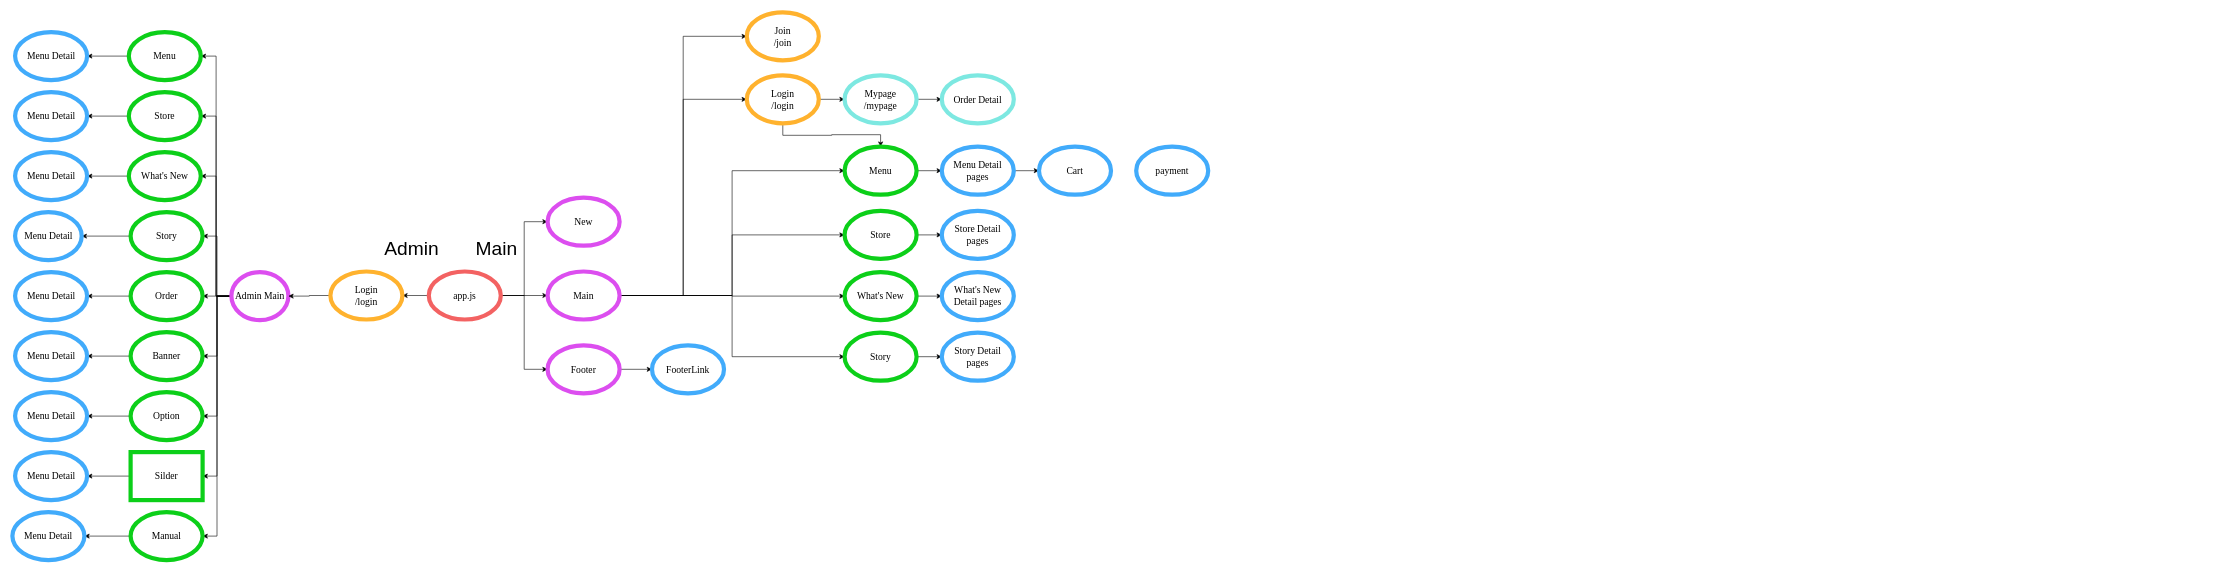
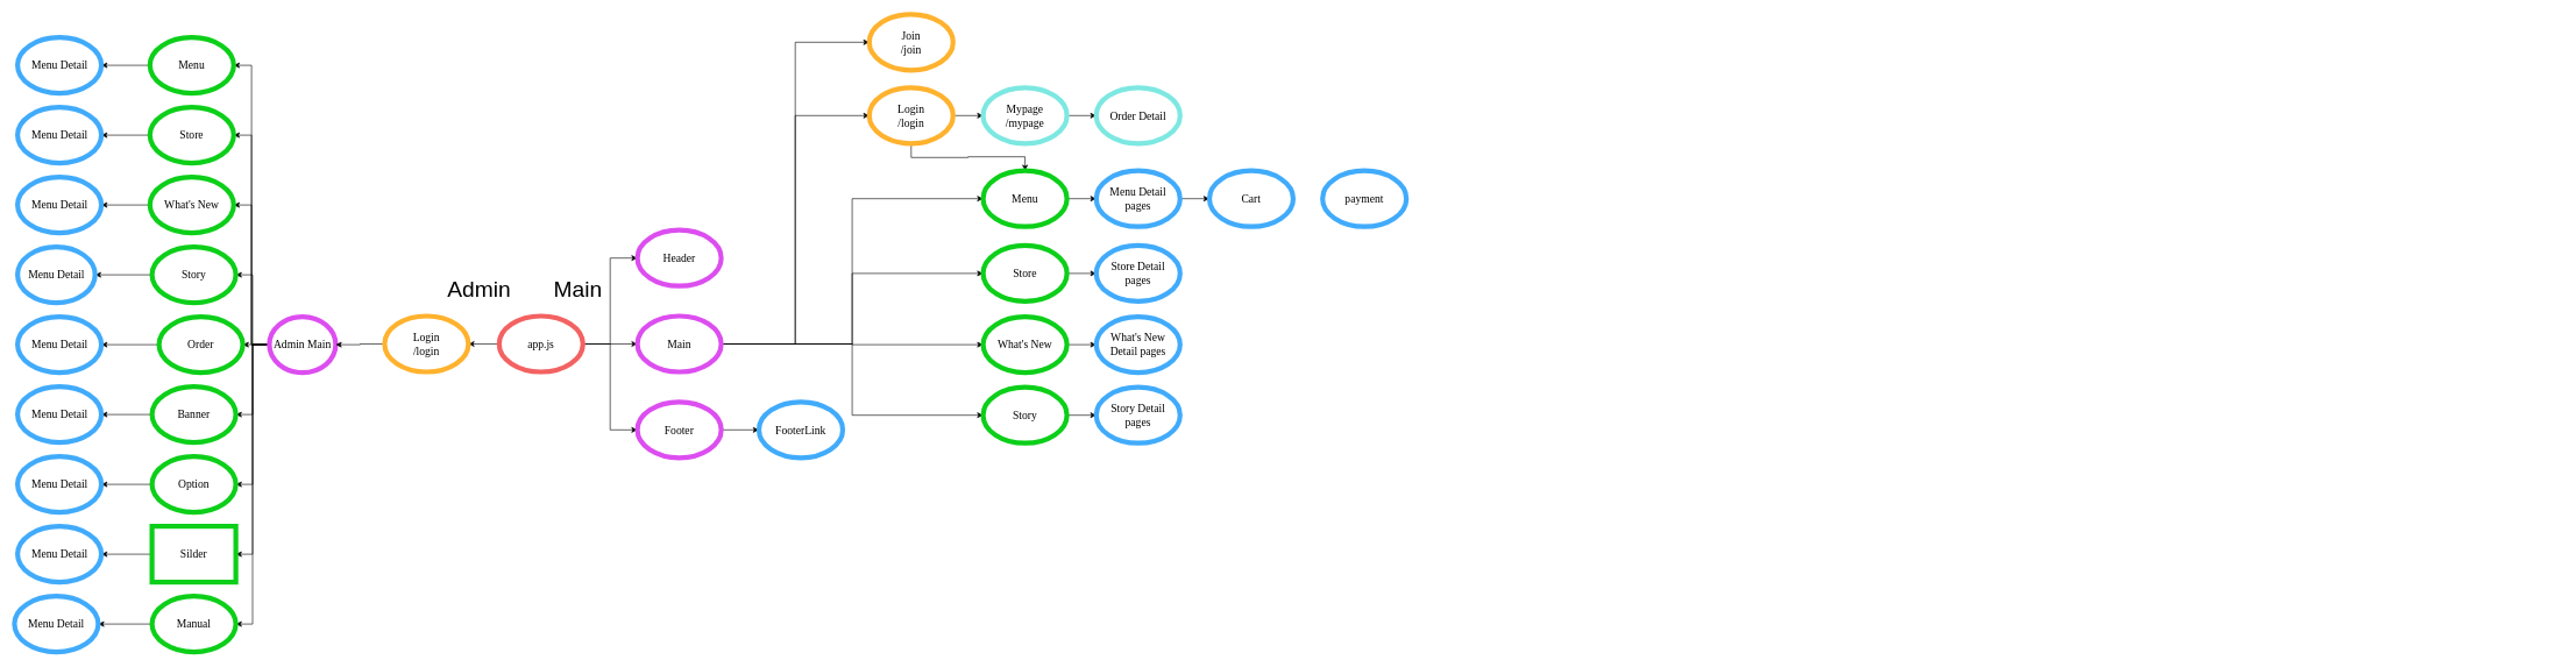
- <mxCell id="8" value="New" style="ellipse;whiteSpace=wrap;html=1;strokeWidth=7;strokeColor=#dc4eef;fontSize=16;fontStyle=0;fontFamily=Lucida Console;" parent="1" vertex="1"><mxGeometry x="912" y="329" width="120" height="80" as="geometry" /></mxCell>
+ <mxCell id="8" value="Header" style="ellipse;whiteSpace=wrap;html=1;strokeWidth=7;strokeColor=#dc4eef;fontSize=16;fontStyle=0;fontFamily=Lucida Console;" parent="1" vertex="1"><mxGeometry x="912" y="329" width="120" height="80" as="geometry" /></mxCell>
- <mxCell id="55" value="Order" style="ellipse;whiteSpace=wrap;html=1;strokeWidth=7;fontSize=16;fontStyle=0;fontFamily=Lucida Console;strokeColor=#0ccf19;" vertex="1" parent="1"><mxGeometry x="217" y="453" width="120" height="80" as="geometry" /></mxCell>
+ <mxCell id="55" value="Order" style="ellipse;whiteSpace=wrap;html=1;strokeWidth=7;fontSize=16;fontStyle=0;fontFamily=Lucida Console;strokeColor=#0ccf19;" vertex="1" parent="1"><mxGeometry x="227" y="453" width="120" height="80" as="geometry" /></mxCell>
